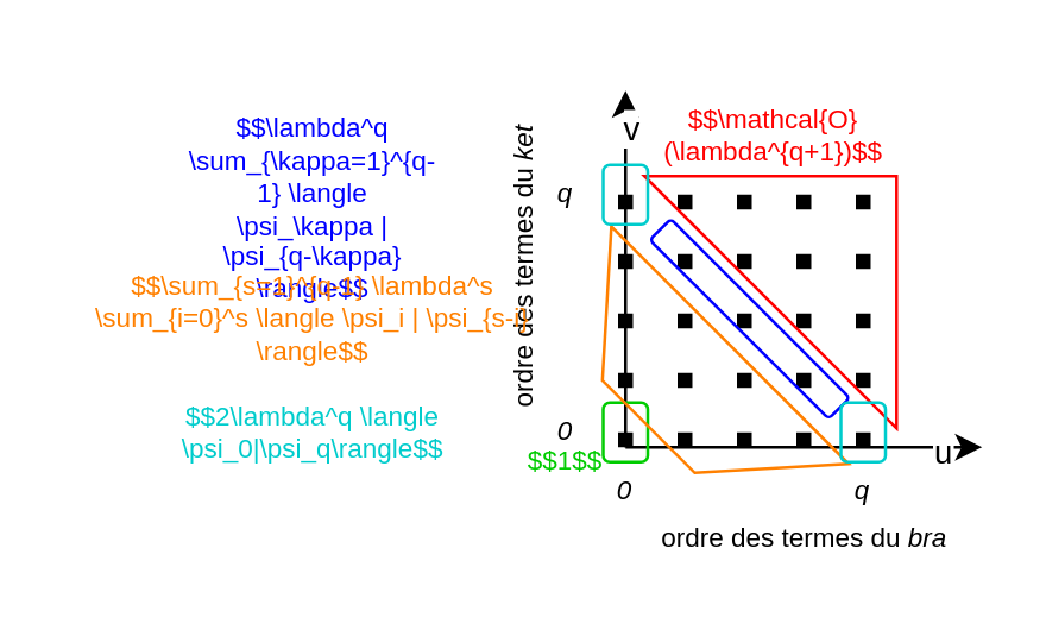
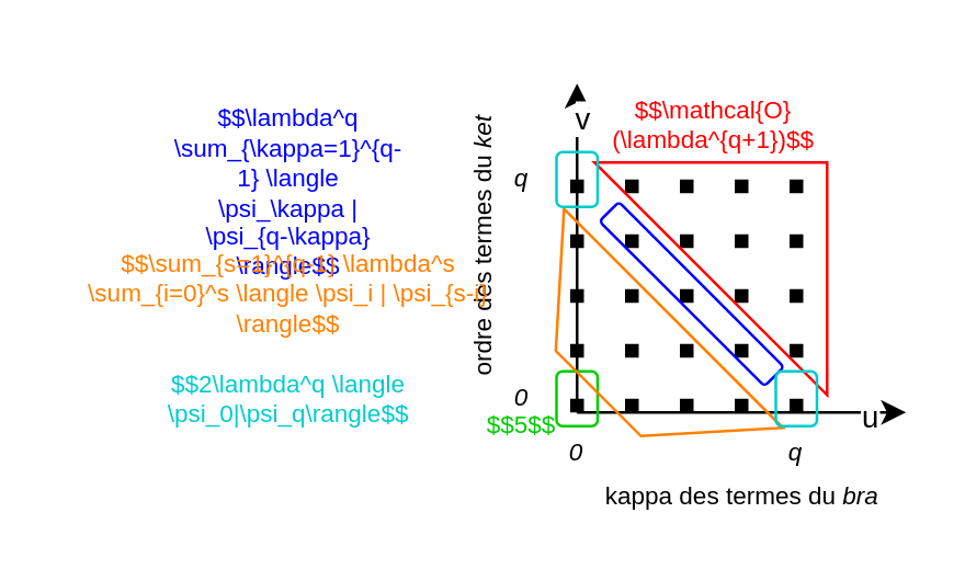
- <mxCell id="21" value="&lt;font color=&quot;#00cc00&quot;&gt;$$1$$&lt;/font&gt;" style="text;html=1;strokeColor=none;fillColor=none;align=center;verticalAlign=middle;whiteSpace=wrap;rounded=0;fontSize=9;" vertex="1" parent="1"><mxGeometry x="160" y="140" width="60" height="30" as="geometry" /></mxCell>
+ <mxCell id="21" value="&lt;font color=&quot;#00cc00&quot;&gt;$$5$$&lt;/font&gt;" style="text;html=1;strokeColor=none;fillColor=none;align=center;verticalAlign=middle;whiteSpace=wrap;rounded=0;fontSize=9;" vertex="1" parent="1"><mxGeometry x="160" y="140" width="60" height="30" as="geometry" /></mxCell>
- <mxCell id="11" value="&lt;font style=&quot;font-size: 9px;&quot;&gt;ordre des termes du &lt;i&gt;bra&lt;/i&gt;&lt;/font&gt;" style="text;html=1;align=center;verticalAlign=middle;resizable=0;points=[];autosize=1;strokeColor=none;fillColor=none;" vertex="1" parent="1"><mxGeometry x="215" y="170" width="110" height="20" as="geometry" /></mxCell>
+ <mxCell id="11" value="&lt;font style=&quot;font-size: 9px;&quot;&gt;kappa des termes du &lt;i&gt;bra&lt;/i&gt;&lt;/font&gt;" style="text;html=1;align=center;verticalAlign=middle;resizable=0;points=[];autosize=1;strokeColor=none;fillColor=none;" vertex="1" parent="1"><mxGeometry x="215" y="170" width="110" height="20" as="geometry" /></mxCell>
